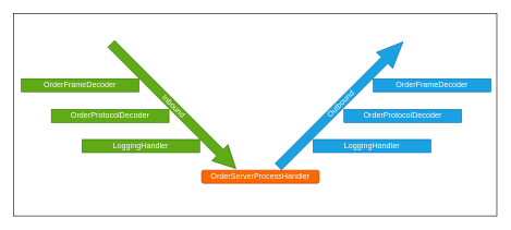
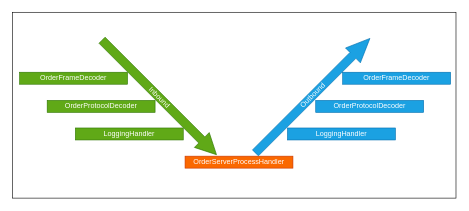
- <mxCell id="3" value="OrderServerProcessHandler" style="whiteSpace=wrap;html=1;align=center;fillColor=#fa6800;strokeColor=#C73500;fontColor=#ffffff;rounded=1;" vertex="1" parent="1"><mxGeometry x="308" y="260" width="180" height="20" as="geometry" /></mxCell>
+ <mxCell id="3" value="OrderServerProcessHandler" style="rounded=0;whiteSpace=wrap;html=1;align=center;fillColor=#fa6800;strokeColor=#C73500;fontColor=#ffffff;" vertex="1" parent="1"><mxGeometry x="308" y="260" width="180" height="20" as="geometry" /></mxCell>
